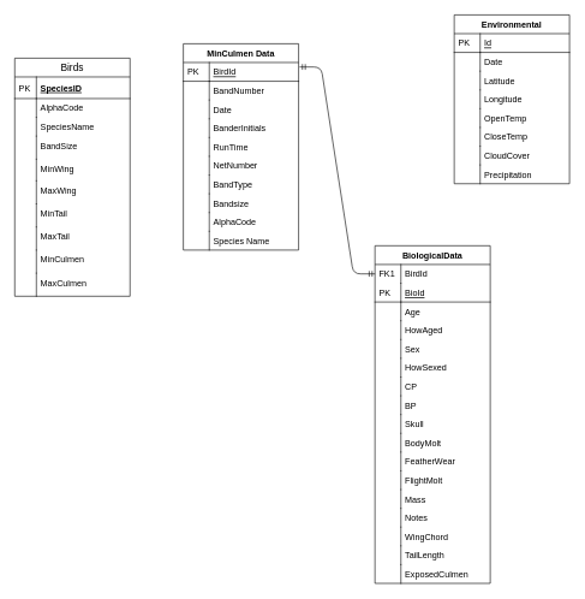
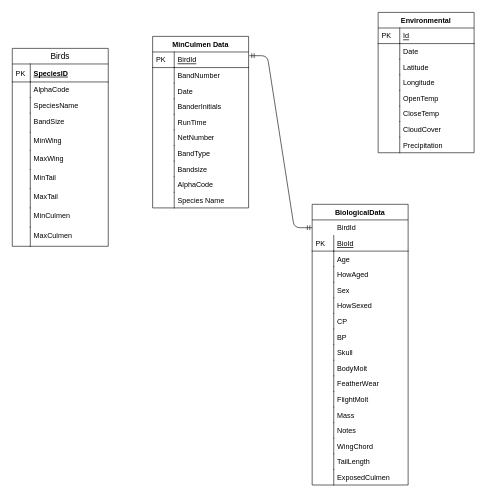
- <mxCell id="64" value="FK1" style="shape=partialRectangle;top=0;left=0;bottom=0;fillColor=none;align=left;verticalAlign=top;spacingLeft=4;spacingRight=4;overflow=hidden;rotatable=0;points=[];portConstraint=eastwest;part=1;" parent="63" vertex="1" connectable="0"><mxGeometry width="36" height="26" as="geometry" /></mxCell>
